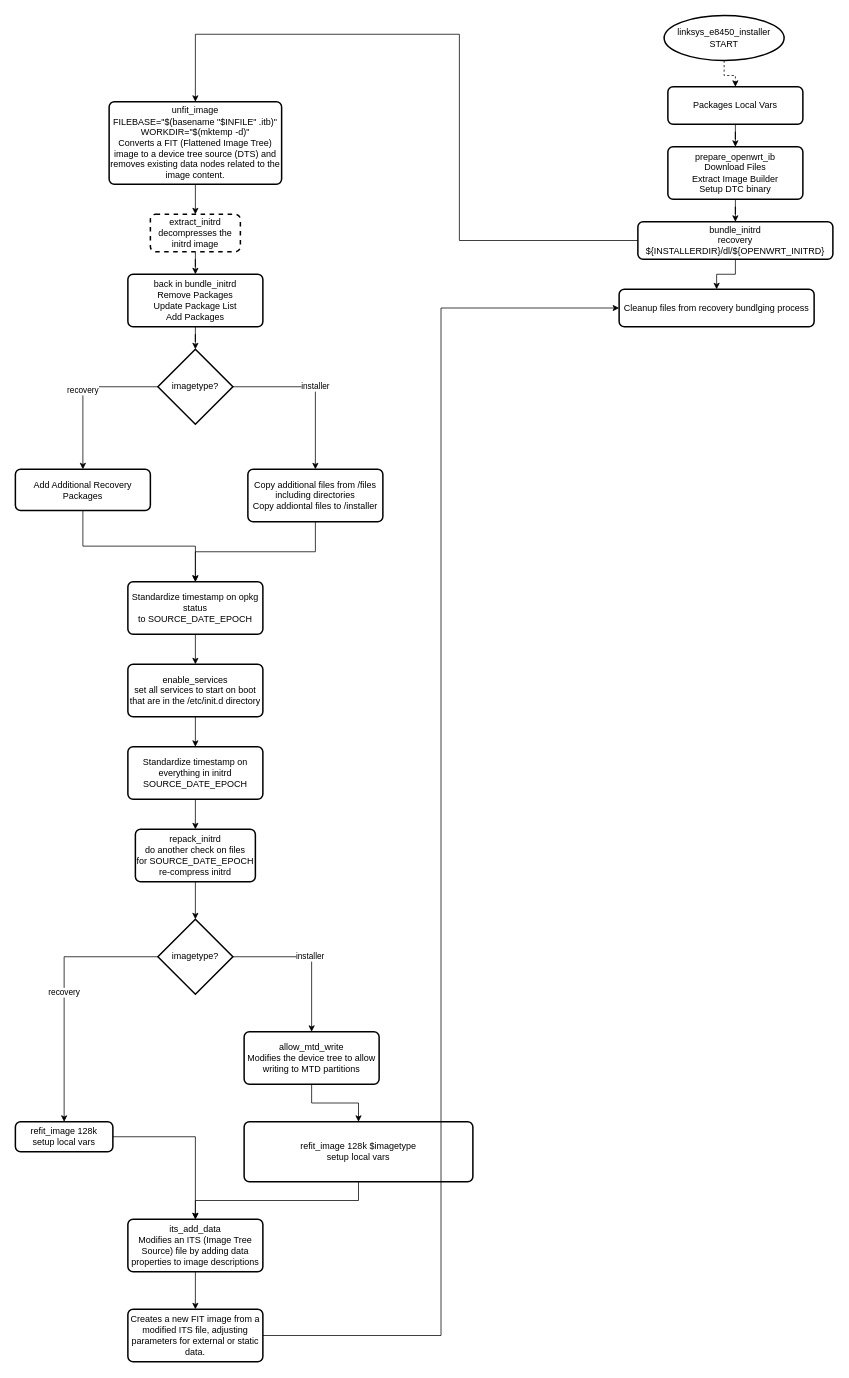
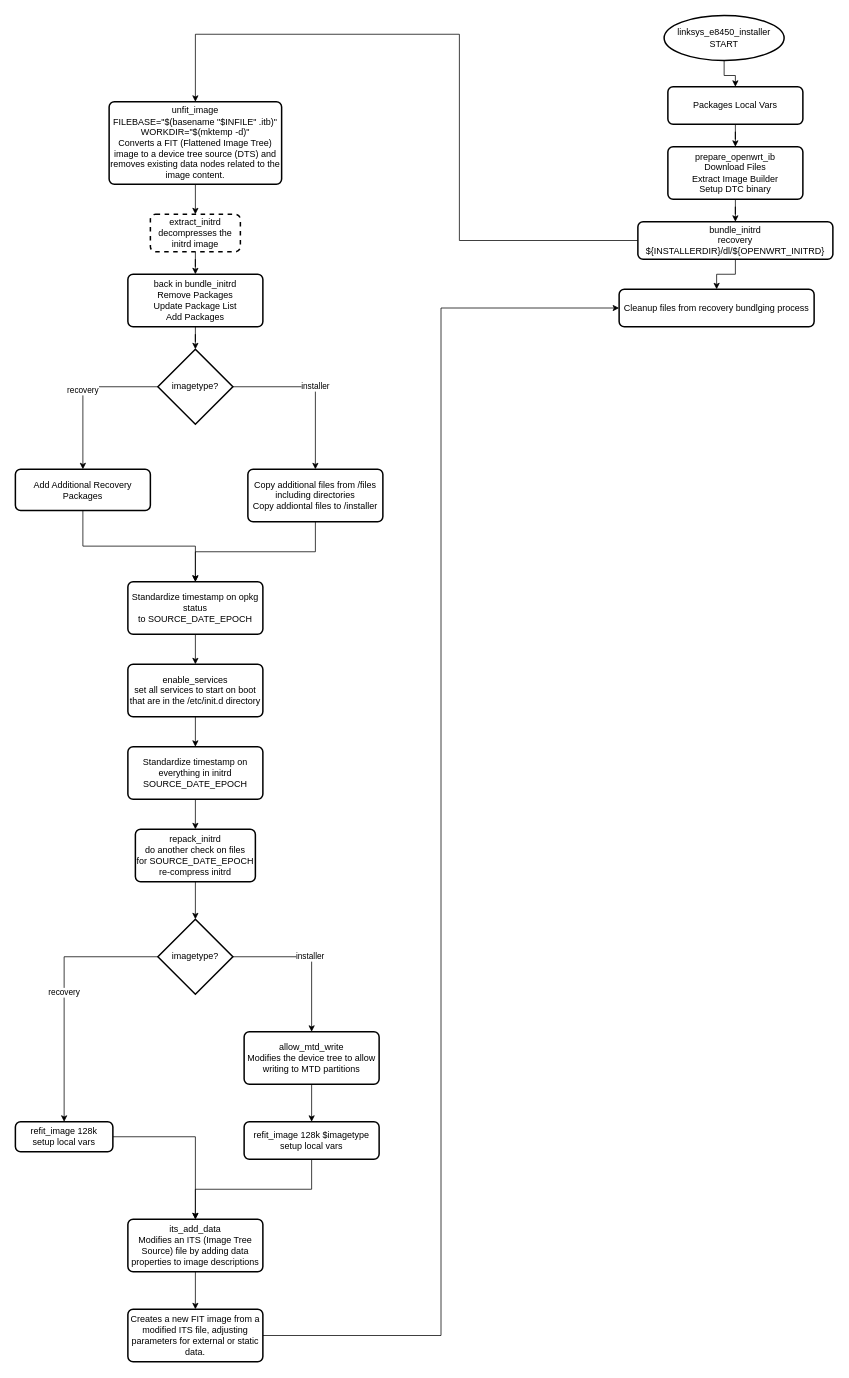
- <mxCell id="2" style="edgeStyle=orthogonalEdgeStyle;rounded=0;orthogonalLoop=1;jettySize=auto;html=1;entryX=0.5;entryY=0;entryDx=0;entryDy=0;dashed=1;" edge="1" parent="1" source="3" target="5"><mxGeometry relative="1" as="geometry" /></mxCell>
+ <mxCell id="2" style="edgeStyle=orthogonalEdgeStyle;rounded=0;orthogonalLoop=1;jettySize=auto;html=1;entryX=0.5;entryY=0;entryDx=0;entryDy=0;" edge="1" parent="1" source="3" target="5"><mxGeometry relative="1" as="geometry" /></mxCell>
- <mxCell id="38" value="refit_image 128k $imagetype&lt;br&gt;setup local vars" style="rounded=1;whiteSpace=wrap;html=1;absoluteArcSize=1;arcSize=14;strokeWidth=2;" vertex="1" parent="1"><mxGeometry x="325" y="1495" width="305" height="80" as="geometry" /></mxCell>
+ <mxCell id="38" value="refit_image 128k $imagetype&lt;br&gt;setup local vars" style="rounded=1;whiteSpace=wrap;html=1;absoluteArcSize=1;arcSize=14;strokeWidth=2;" vertex="1" parent="1"><mxGeometry x="325" y="1495" width="180" height="50" as="geometry" /></mxCell>
